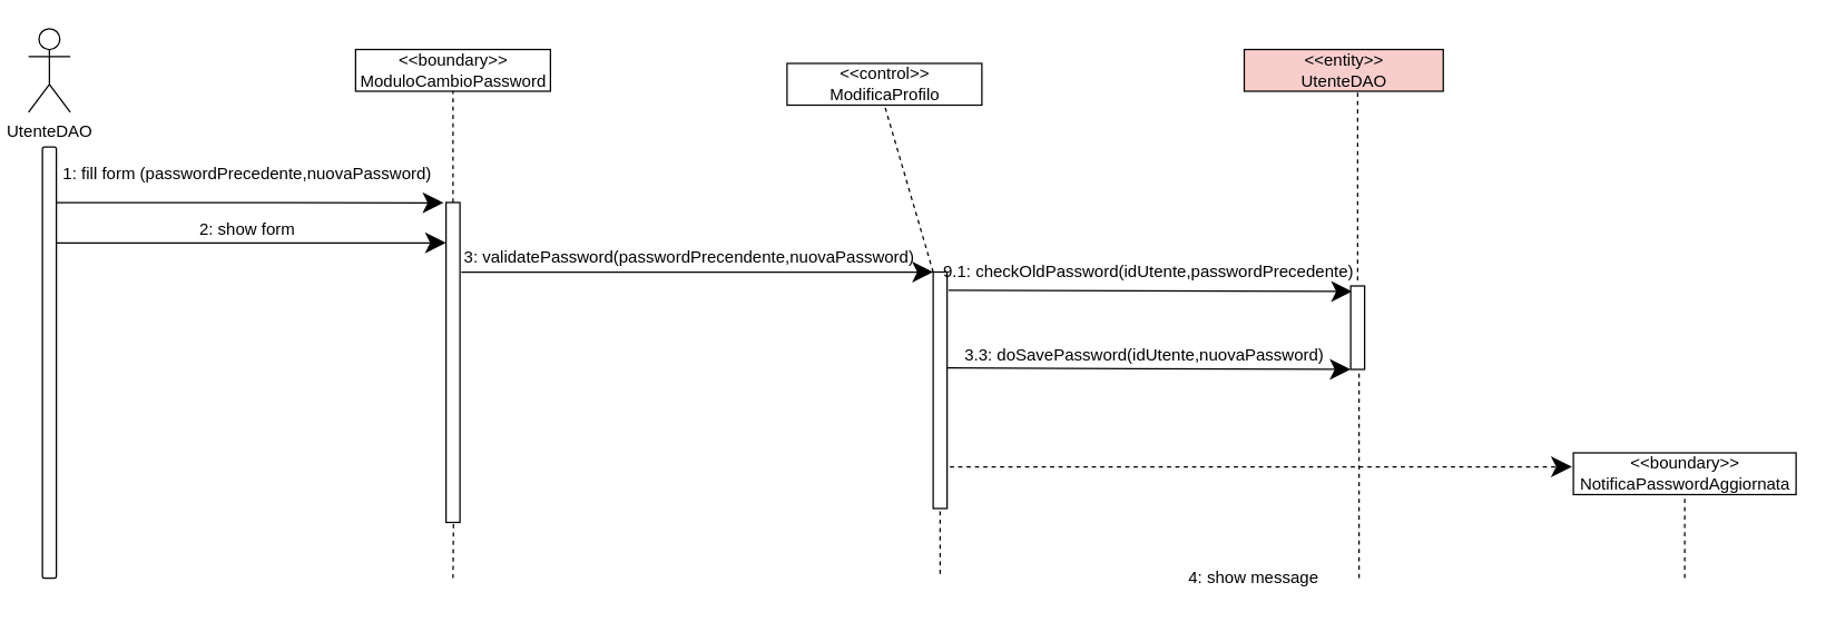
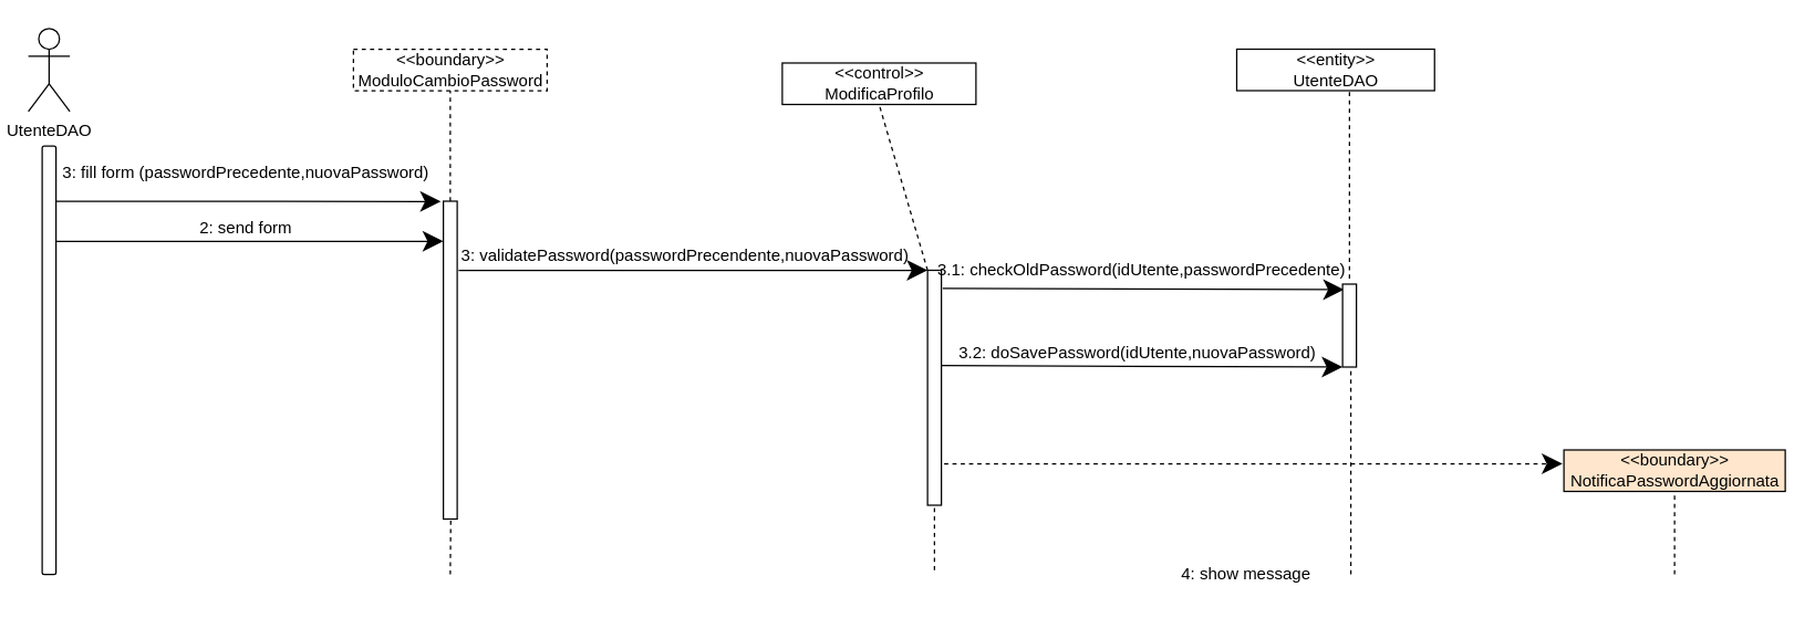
- <mxCell id="4" value="&lt;div&gt;&amp;lt;&amp;lt;boundary&amp;gt;&amp;gt;&lt;/div&gt;&lt;div&gt;ModuloCambioPassword&lt;br&gt;&lt;/div&gt;" style="html=1;rounded=0;" parent="1" vertex="1"><mxGeometry x="255" y="35" width="140" height="30" as="geometry" /></mxCell>
+ <mxCell id="4" value="&lt;div&gt;&amp;lt;&amp;lt;boundary&amp;gt;&amp;gt;&lt;/div&gt;&lt;div&gt;ModuloCambioPassword&lt;br&gt;&lt;/div&gt;" style="html=1;rounded=0;dashed=1;" parent="1" vertex="1"><mxGeometry x="255" y="35" width="140" height="30" as="geometry" /></mxCell>
- <mxCell id="20" value="&lt;div&gt;&amp;lt;&amp;lt;entity&amp;gt;&amp;gt;&lt;/div&gt;&lt;div&gt;UtenteDAO&lt;br&gt;&lt;/div&gt;" style="html=1;rounded=0;fillColor=#f8cecc;" parent="1" vertex="1"><mxGeometry x="893.5" y="35" width="143" height="30" as="geometry" /></mxCell>
+ <mxCell id="20" value="&lt;div&gt;&amp;lt;&amp;lt;entity&amp;gt;&amp;gt;&lt;/div&gt;&lt;div&gt;UtenteDAO&lt;br&gt;&lt;/div&gt;" style="html=1;rounded=0;" parent="1" vertex="1"><mxGeometry x="893.5" y="35" width="143" height="30" as="geometry" /></mxCell>
- <mxCell id="12" value="1: fill form (passwordPrecedente,nuovaPassword)" style="text;html=1;strokeColor=none;fillColor=none;align=center;verticalAlign=middle;whiteSpace=wrap;rounded=0;dashed=1;" parent="1" vertex="1"><mxGeometry x="40" y="115" width="275" height="20" as="geometry" /></mxCell>
+ <mxCell id="12" value="3: fill form (passwordPrecedente,nuovaPassword)" style="text;html=1;strokeColor=none;fillColor=none;align=center;verticalAlign=middle;whiteSpace=wrap;rounded=0;dashed=1;" parent="1" vertex="1"><mxGeometry x="40" y="115" width="275" height="20" as="geometry" /></mxCell>
- <mxCell id="30" value="2: show form" style="text;html=1;strokeColor=none;fillColor=none;align=center;verticalAlign=middle;whiteSpace=wrap;rounded=0;dashed=1;" parent="1" vertex="1"><mxGeometry x="40" y="155" width="275" height="20" as="geometry" /></mxCell>
+ <mxCell id="30" value="2: send form" style="text;html=1;strokeColor=none;fillColor=none;align=center;verticalAlign=middle;whiteSpace=wrap;rounded=0;dashed=1;" parent="1" vertex="1"><mxGeometry x="40" y="155" width="275" height="20" as="geometry" /></mxCell>
- <mxCell id="18" value="9.1: checkOldPassword(idUtente,passwordPrecedente) " style="text;html=1;strokeColor=none;fillColor=none;align=center;verticalAlign=middle;whiteSpace=wrap;rounded=0;dashed=1;" parent="1" vertex="1"><mxGeometry x="670" y="175" width="310" height="40" as="geometry" /></mxCell>
+ <mxCell id="18" value="3.1: checkOldPassword(idUtente,passwordPrecedente) " style="text;html=1;strokeColor=none;fillColor=none;align=center;verticalAlign=middle;whiteSpace=wrap;rounded=0;dashed=1;" parent="1" vertex="1"><mxGeometry x="670" y="175" width="310" height="40" as="geometry" /></mxCell>
- <mxCell id="28" value="3.3: doSavePassword(idUtente,nuovaPassword) " style="text;html=1;strokeColor=none;fillColor=none;align=center;verticalAlign=middle;whiteSpace=wrap;rounded=0;dashed=1;" parent="1" vertex="1"><mxGeometry x="667" y="235" width="310" height="40" as="geometry" /></mxCell>
+ <mxCell id="28" value="3.2: doSavePassword(idUtente,nuovaPassword) " style="text;html=1;strokeColor=none;fillColor=none;align=center;verticalAlign=middle;whiteSpace=wrap;rounded=0;dashed=1;" parent="1" vertex="1"><mxGeometry x="667" y="235" width="310" height="40" as="geometry" /></mxCell>
- <mxCell id="10" value="&lt;div&gt;&amp;lt;&amp;lt;boundary&amp;gt;&amp;gt;&lt;/div&gt;&lt;div&gt;NotificaPasswordAggiornata&lt;br&gt;&lt;/div&gt;" style="html=1;rounded=0;" parent="1" vertex="1"><mxGeometry x="1130" y="325" width="160" height="30" as="geometry" /></mxCell>
+ <mxCell id="10" value="&lt;div&gt;&amp;lt;&amp;lt;boundary&amp;gt;&amp;gt;&lt;/div&gt;&lt;div&gt;NotificaPasswordAggiornata&lt;br&gt;&lt;/div&gt;" style="html=1;rounded=0;fillColor=#ffe6cc;" parent="1" vertex="1"><mxGeometry x="1130" y="325" width="160" height="30" as="geometry" /></mxCell>
